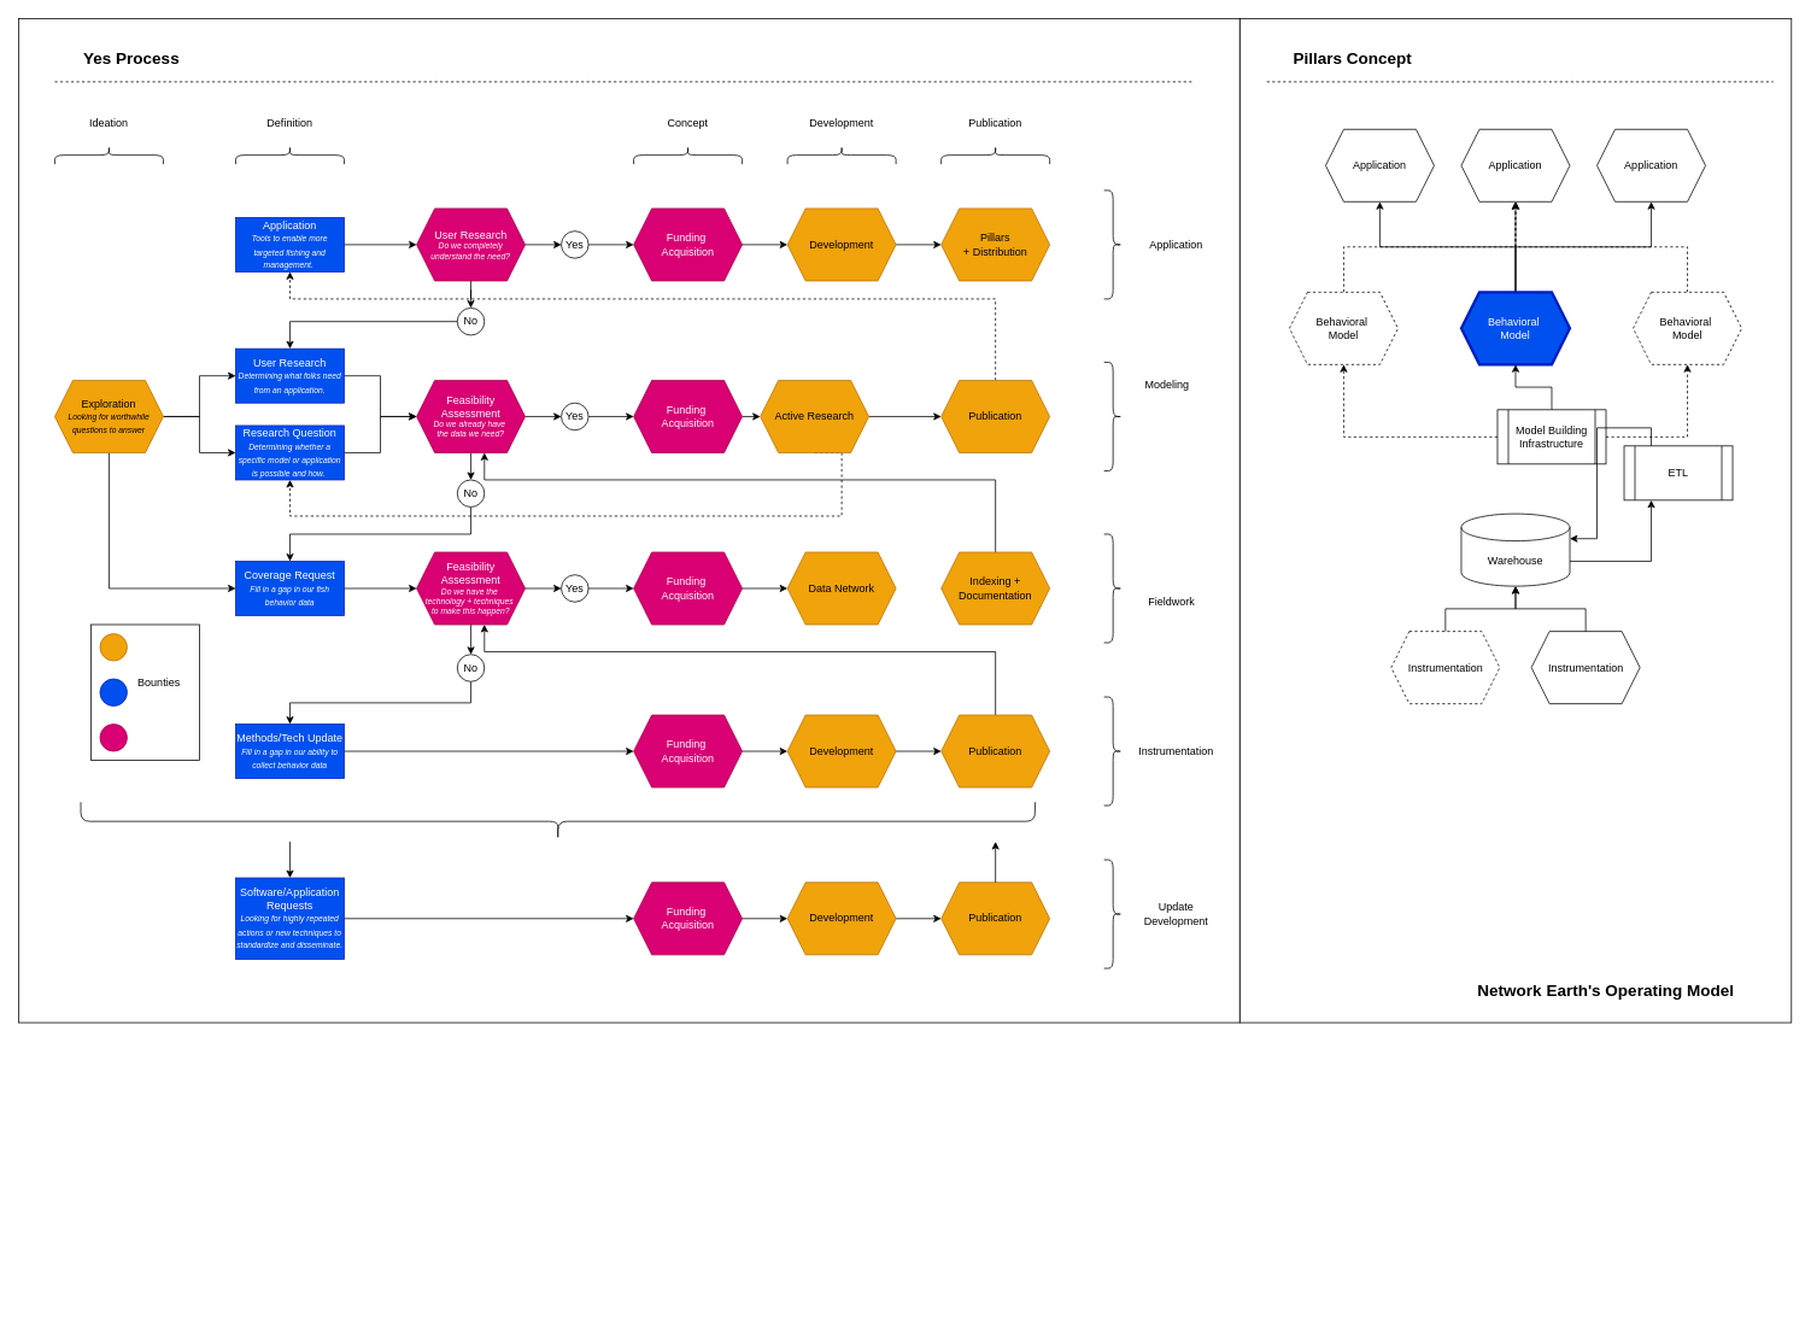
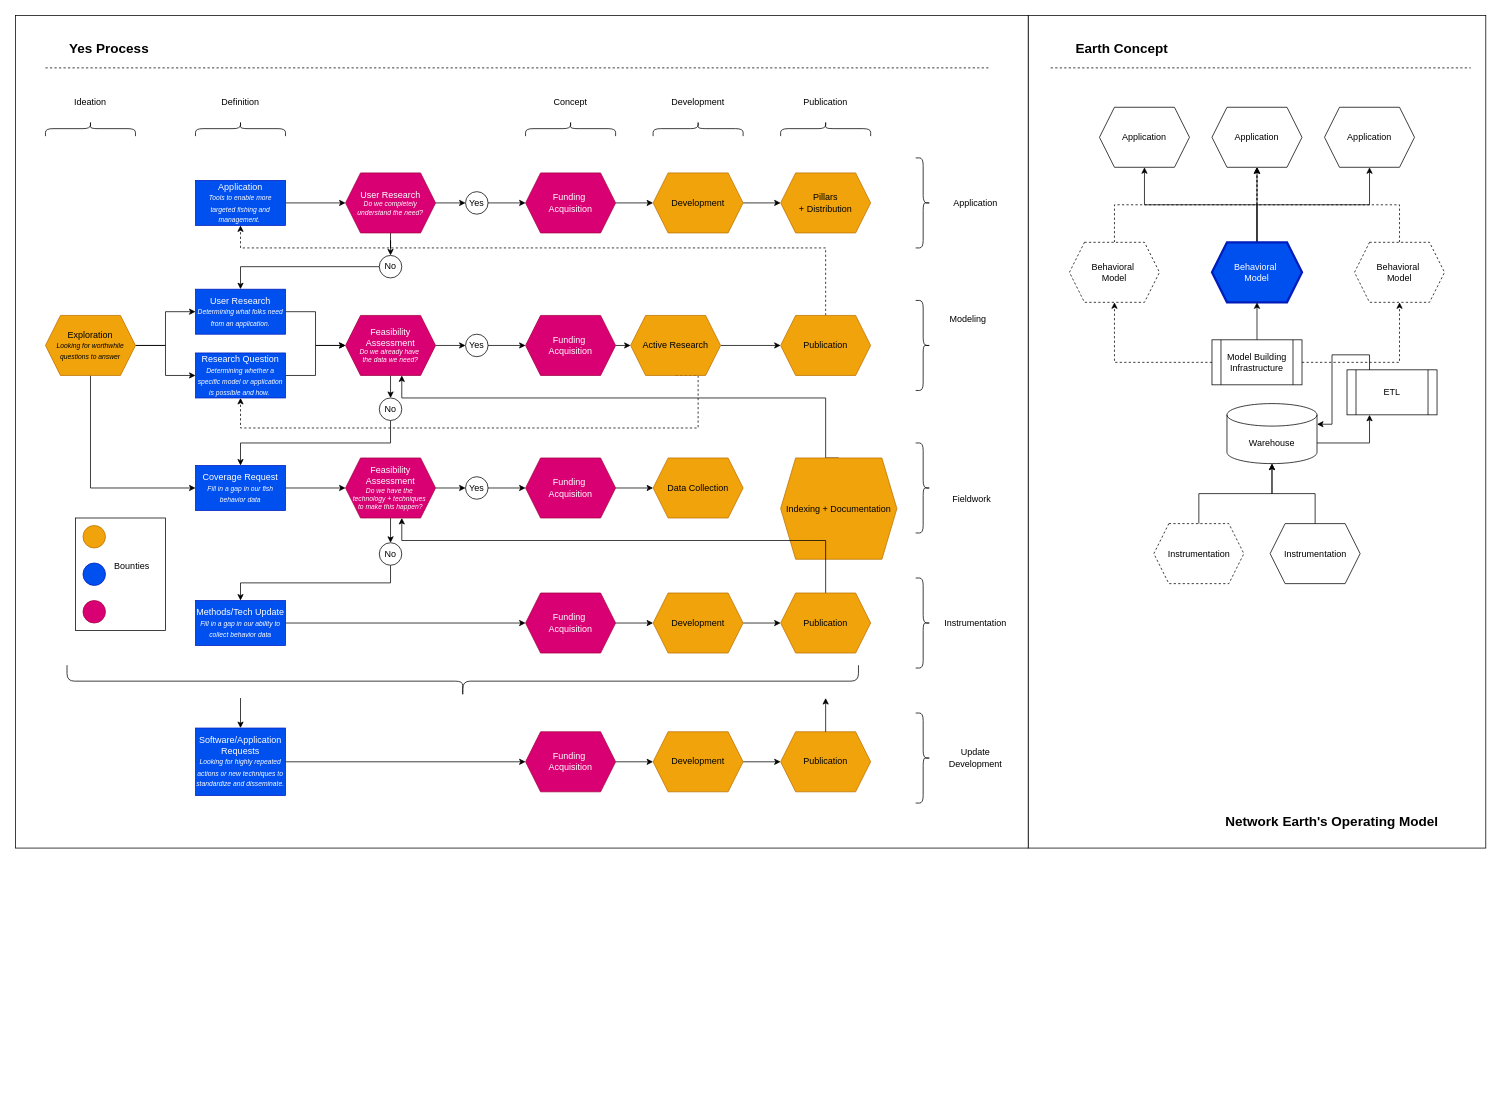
- <mxCell id="124" value="&lt;font style=&quot;font-size: 18px;&quot;&gt;&lt;b&gt;Pillars Concept&lt;/b&gt;&lt;/font&gt;" style="text;html=1;align=center;verticalAlign=middle;whiteSpace=wrap;rounded=0;" vertex="1" parent="1"><mxGeometry x="1410" y="50" width="170" height="30" as="geometry" /></mxCell>
+ <mxCell id="124" value="&lt;font style=&quot;font-size: 18px;&quot;&gt;&lt;b&gt;Earth Concept&lt;/b&gt;&lt;/font&gt;" style="text;html=1;align=center;verticalAlign=middle;whiteSpace=wrap;rounded=0;" vertex="1" parent="1"><mxGeometry x="1410" y="50" width="170" height="30" as="geometry" /></mxCell>
- <mxCell id="117" value="Model Building Infrastructure" style="shape=process;whiteSpace=wrap;html=1;backgroundOutline=1;" vertex="1" parent="100"><mxGeometry x="230" y="310" width="120" height="60" as="geometry" /></mxCell>
+ <mxCell id="117" value="Model Building Infrastructure" style="shape=process;whiteSpace=wrap;html=1;backgroundOutline=1;" vertex="1" parent="100"><mxGeometry x="190" y="310" width="120" height="60" as="geometry" /></mxCell>
- <mxCell id="113" value="Warehouse" style="shape=cylinder3;whiteSpace=wrap;html=1;boundedLbl=1;backgroundOutline=1;size=15;" vertex="1" parent="100"><mxGeometry x="190" y="425" width="120" height="80" as="geometry" /></mxCell>
+ <mxCell id="113" value="Warehouse" style="shape=cylinder3;whiteSpace=wrap;html=1;boundedLbl=1;backgroundOutline=1;size=15;" vertex="1" parent="100"><mxGeometry x="210" y="395" width="120" height="80" as="geometry" /></mxCell>
- <mxCell id="38" value="Data Network" style="shape=hexagon;perimeter=hexagonPerimeter2;whiteSpace=wrap;html=1;fixedSize=1;fillColor=#f0a30a;fontColor=#000000;strokeColor=#BD7000;" parent="1" vertex="1"><mxGeometry x="870" y="610" width="120" height="80" as="geometry" /></mxCell>
+ <mxCell id="38" value="Data Collection" style="shape=hexagon;perimeter=hexagonPerimeter2;whiteSpace=wrap;html=1;fixedSize=1;fillColor=#f0a30a;fontColor=#000000;strokeColor=#BD7000;" parent="1" vertex="1"><mxGeometry x="870" y="610" width="120" height="80" as="geometry" /></mxCell>
- <mxCell id="42" value="Indexing + Documentation" style="shape=hexagon;perimeter=hexagonPerimeter2;whiteSpace=wrap;html=1;fixedSize=1;fillColor=#f0a30a;fontColor=#000000;strokeColor=#BD7000;" parent="1" vertex="1"><mxGeometry x="1040" y="610" width="120" height="80" as="geometry" /></mxCell>
+ <mxCell id="42" value="Indexing + Documentation" style="shape=hexagon;perimeter=hexagonPerimeter2;whiteSpace=wrap;html=1;fixedSize=1;fillColor=#f0a30a;fontColor=#000000;strokeColor=#BD7000;" parent="1" vertex="1"><mxGeometry x="1040" y="610" width="155" height="135" as="geometry" /></mxCell>
